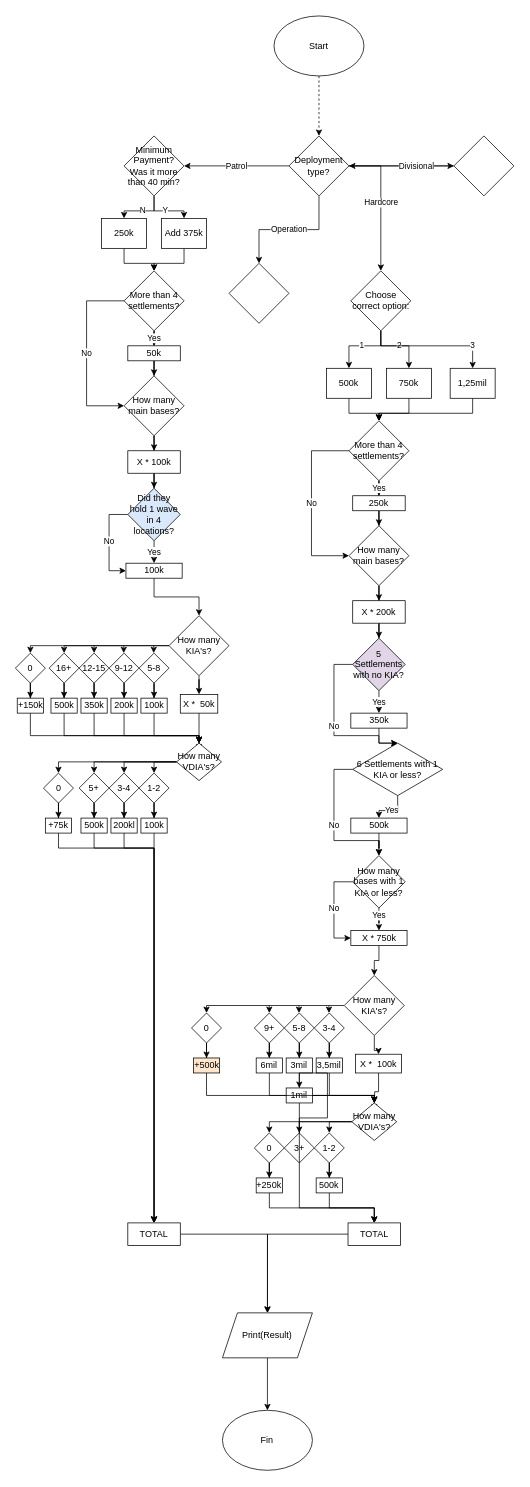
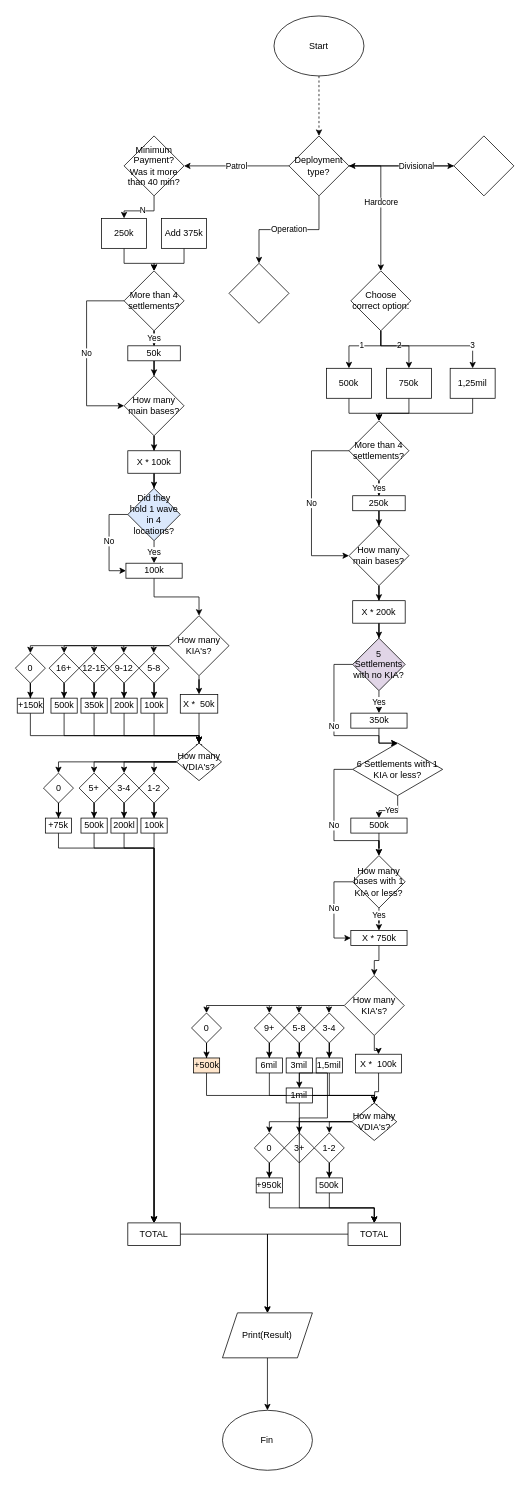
- <mxCell id="10" value="Y" style="edgeStyle=orthogonalEdgeStyle;rounded=0;orthogonalLoop=1;jettySize=auto;html=1;entryX=0.5;entryY=0;entryDx=0;entryDy=0;" parent="1" source="11" target="16" edge="1"><mxGeometry relative="1" as="geometry" /></mxCell>
- <mxCell id="114" value="3,5mil" style="whiteSpace=wrap;html=1;" parent="1" vertex="1"><mxGeometry x="421.25" y="1410" width="35" height="20" as="geometry" /></mxCell>
+ <mxCell id="114" value="1,5mil" style="whiteSpace=wrap;html=1;" parent="1" vertex="1"><mxGeometry x="421.25" y="1410" width="35" height="20" as="geometry" /></mxCell>
- <mxCell id="130" value="+250k" style="whiteSpace=wrap;html=1;" parent="1" vertex="1"><mxGeometry x="341.25" y="1570" width="35" height="20" as="geometry" /></mxCell>
+ <mxCell id="130" value="+950k" style="whiteSpace=wrap;html=1;" parent="1" vertex="1"><mxGeometry x="341.25" y="1570" width="35" height="20" as="geometry" /></mxCell>
